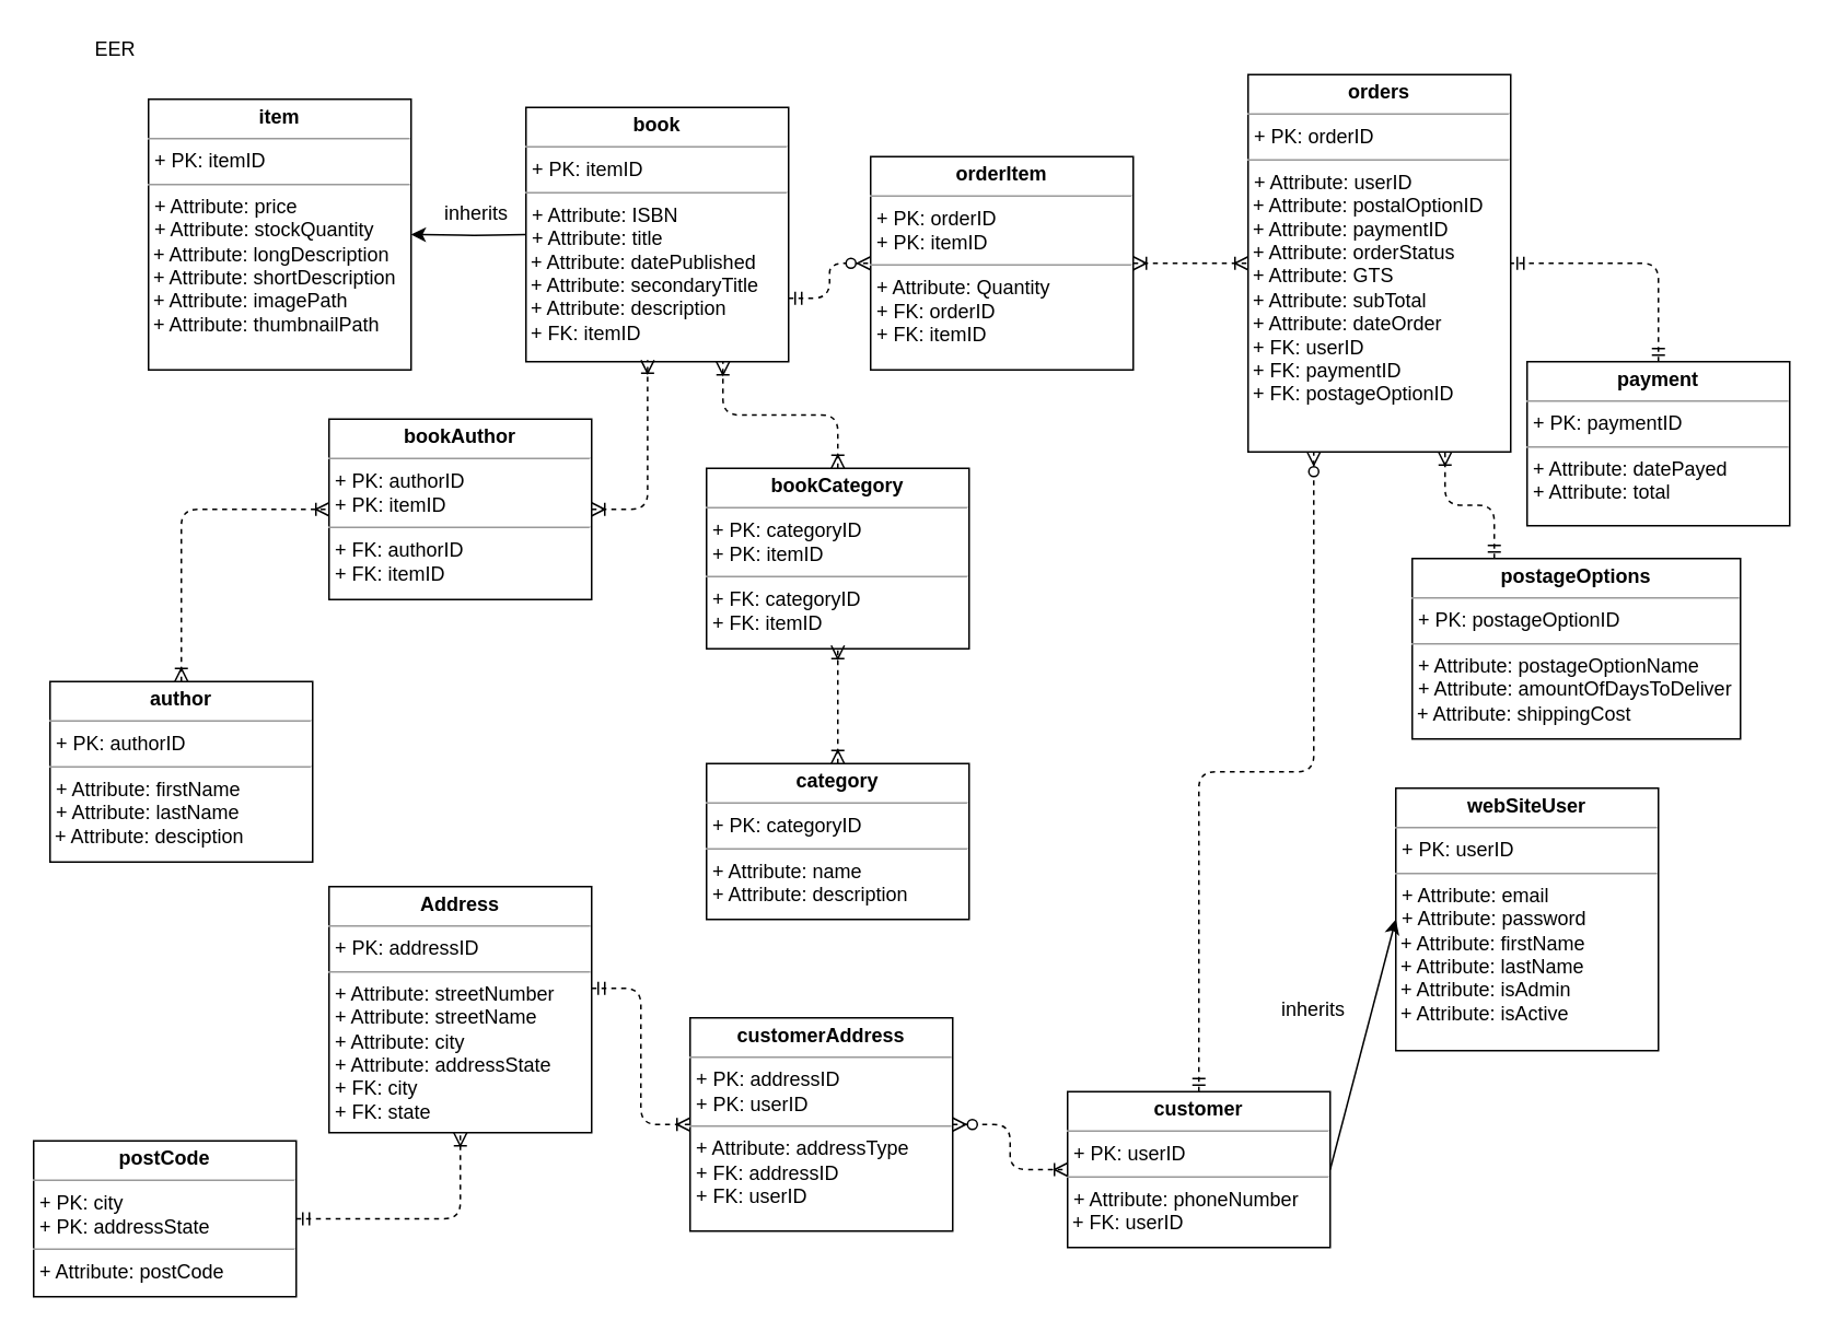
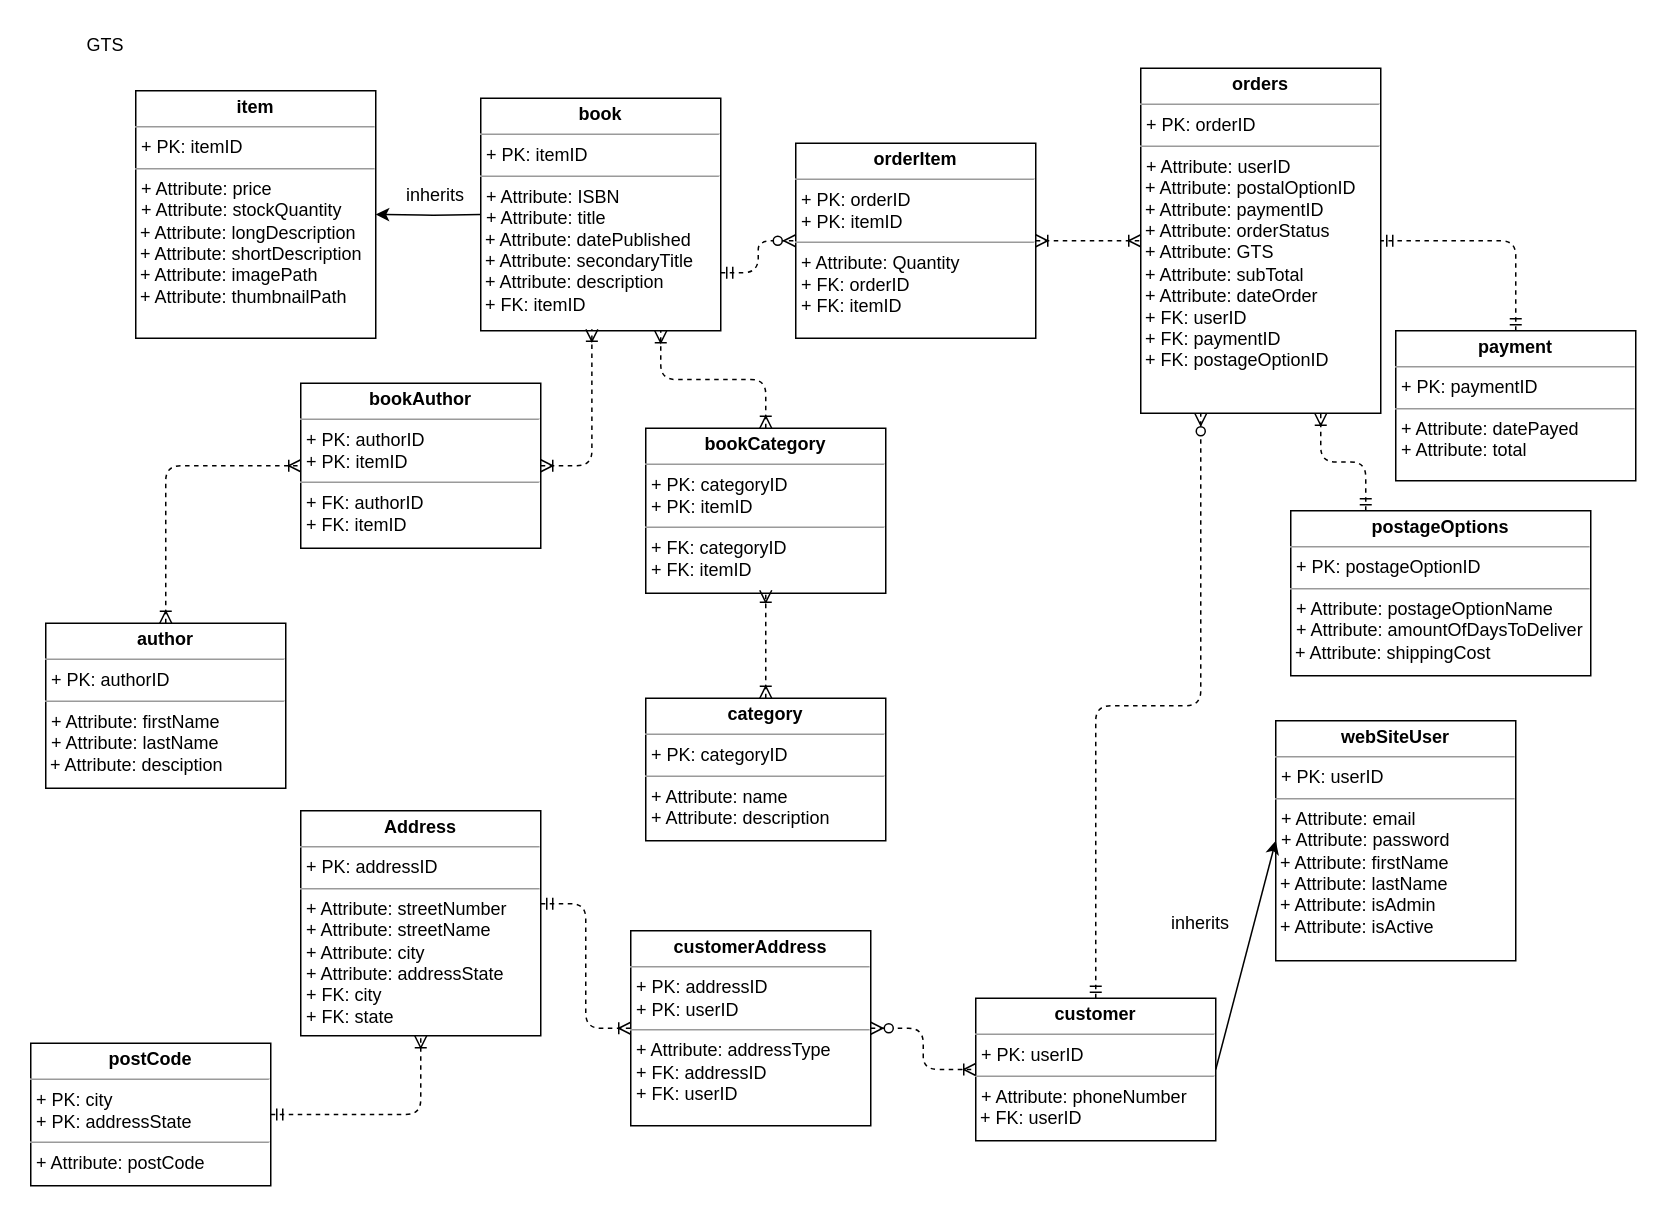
- <mxCell id="33" value="EER" parent="1" style="text;html=1;strokeColor=none;fillColor=none;align=center;verticalAlign=middle;whiteSpace=wrap;rounded=0;" vertex="1"><mxGeometry as="geometry" x="50" y="20" width="40" height="20" /></mxCell>
+ <mxCell id="33" value="GTS" parent="1" style="text;html=1;strokeColor=none;fillColor=none;align=center;verticalAlign=middle;whiteSpace=wrap;rounded=0;" vertex="1"><mxGeometry as="geometry" x="50" y="20" width="40" height="20" /></mxCell>
